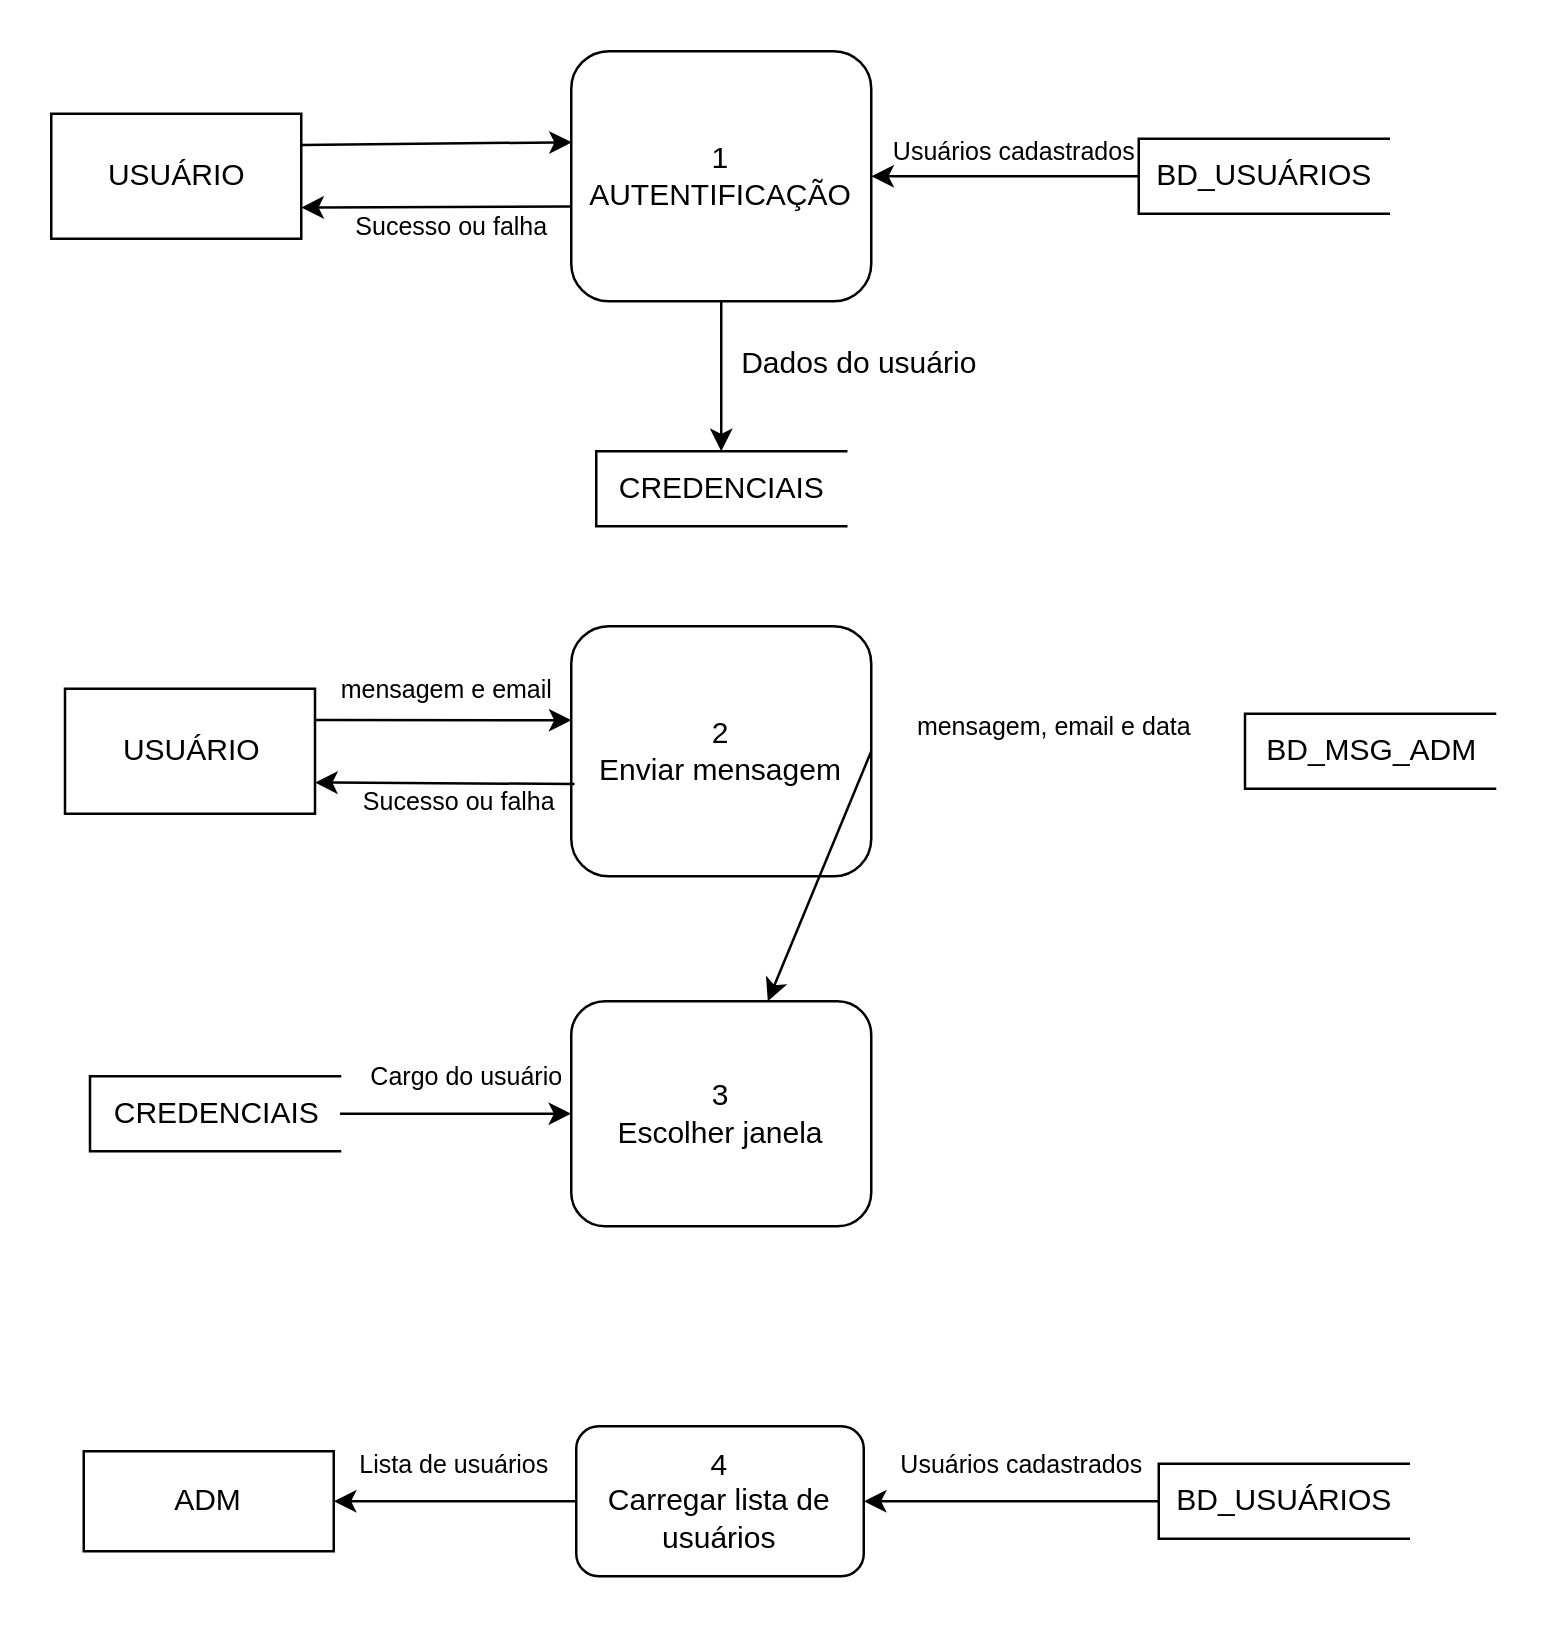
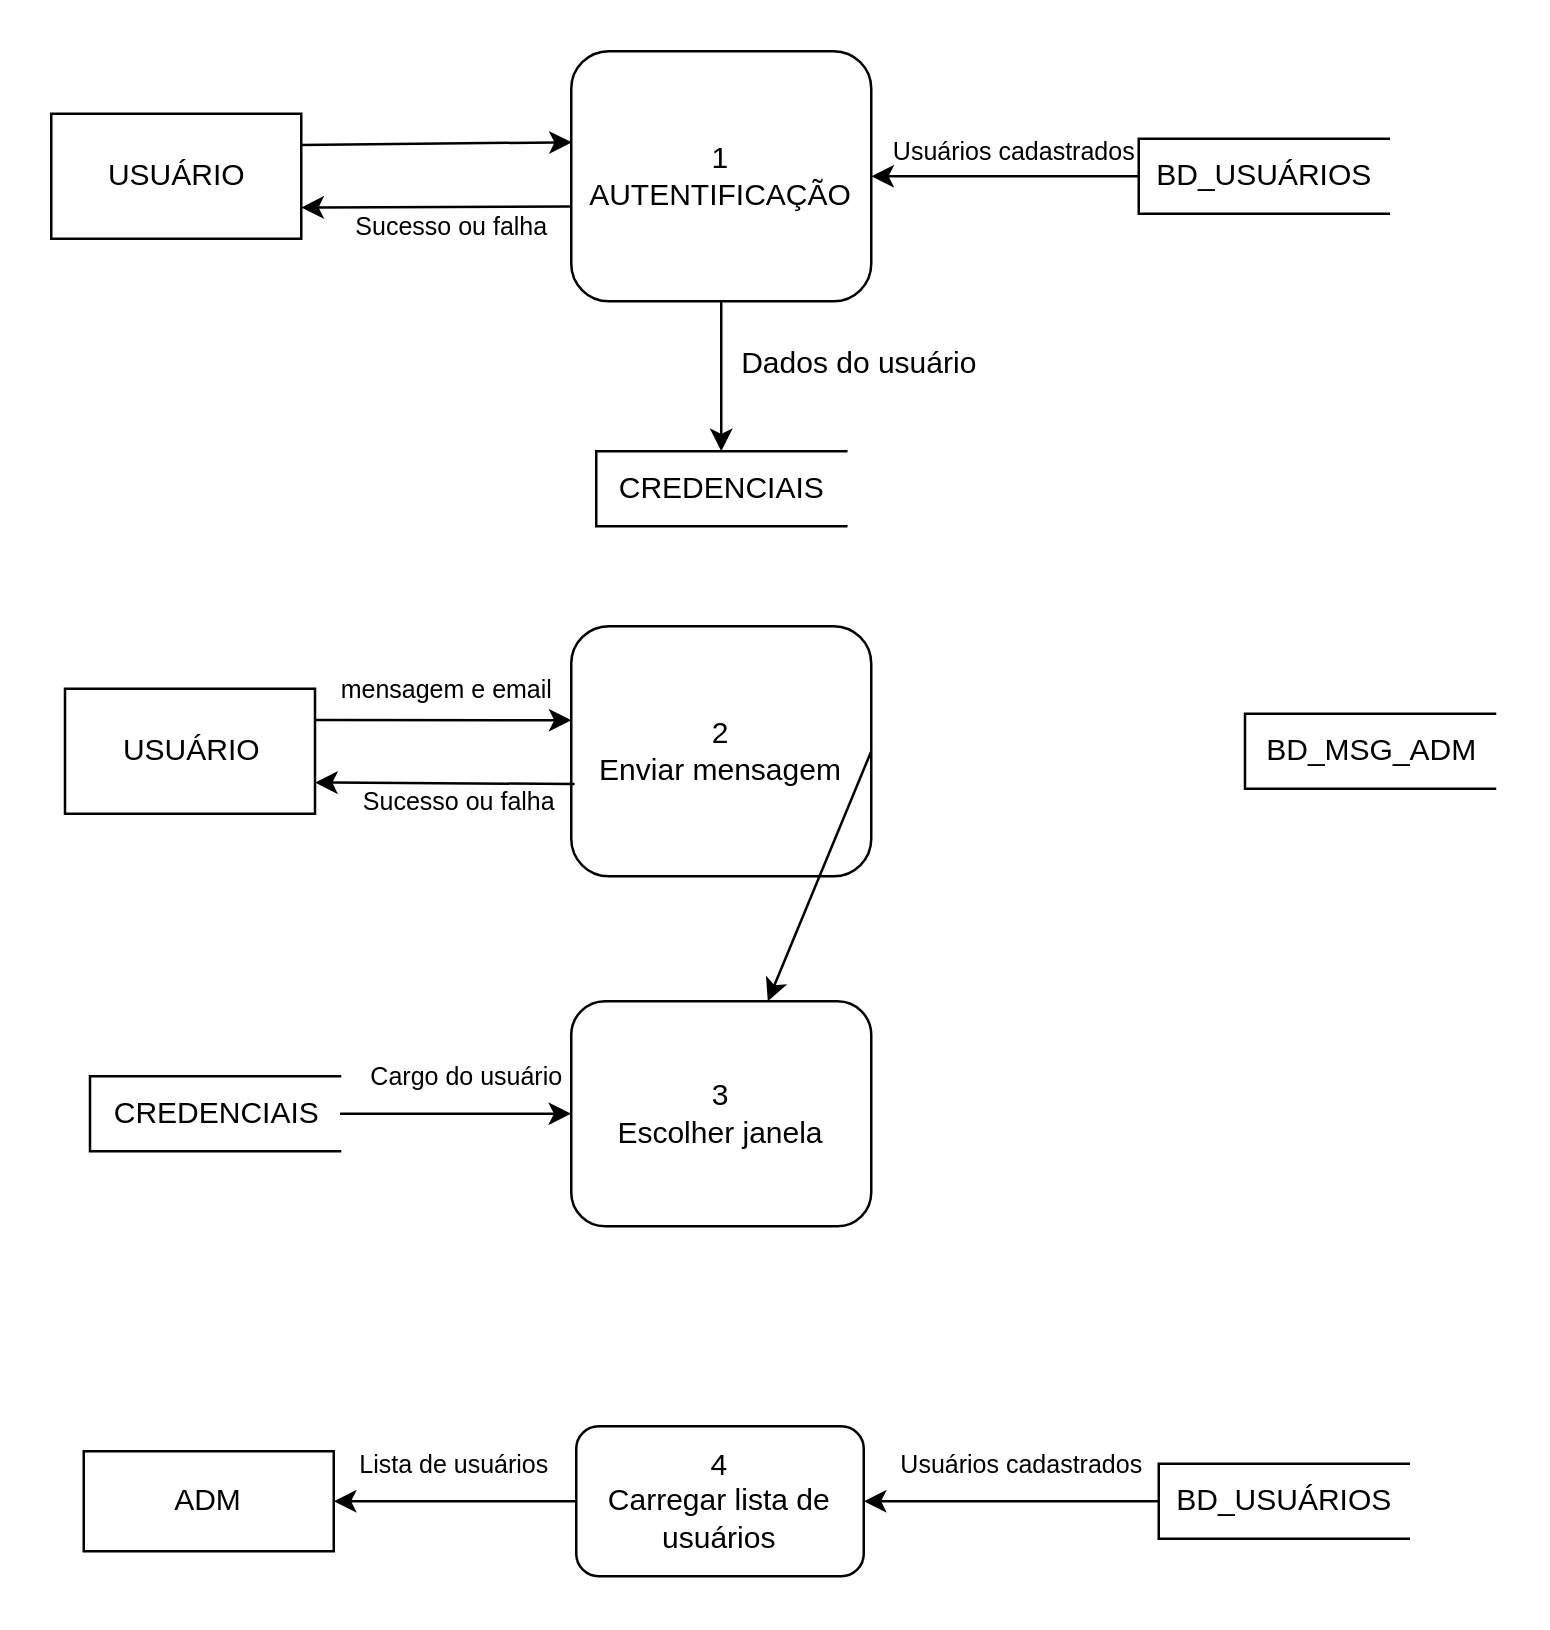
- <mxCell id="16" value="mensagem, email e data" style="text;html=1;align=center;verticalAlign=middle;resizable=0;points=[];autosize=1;strokeColor=none;fillColor=none;fontSize=10;" vertex="1" parent="1"><mxGeometry x="355.5" y="275" width="130" height="30" as="geometry" /></mxCell>
